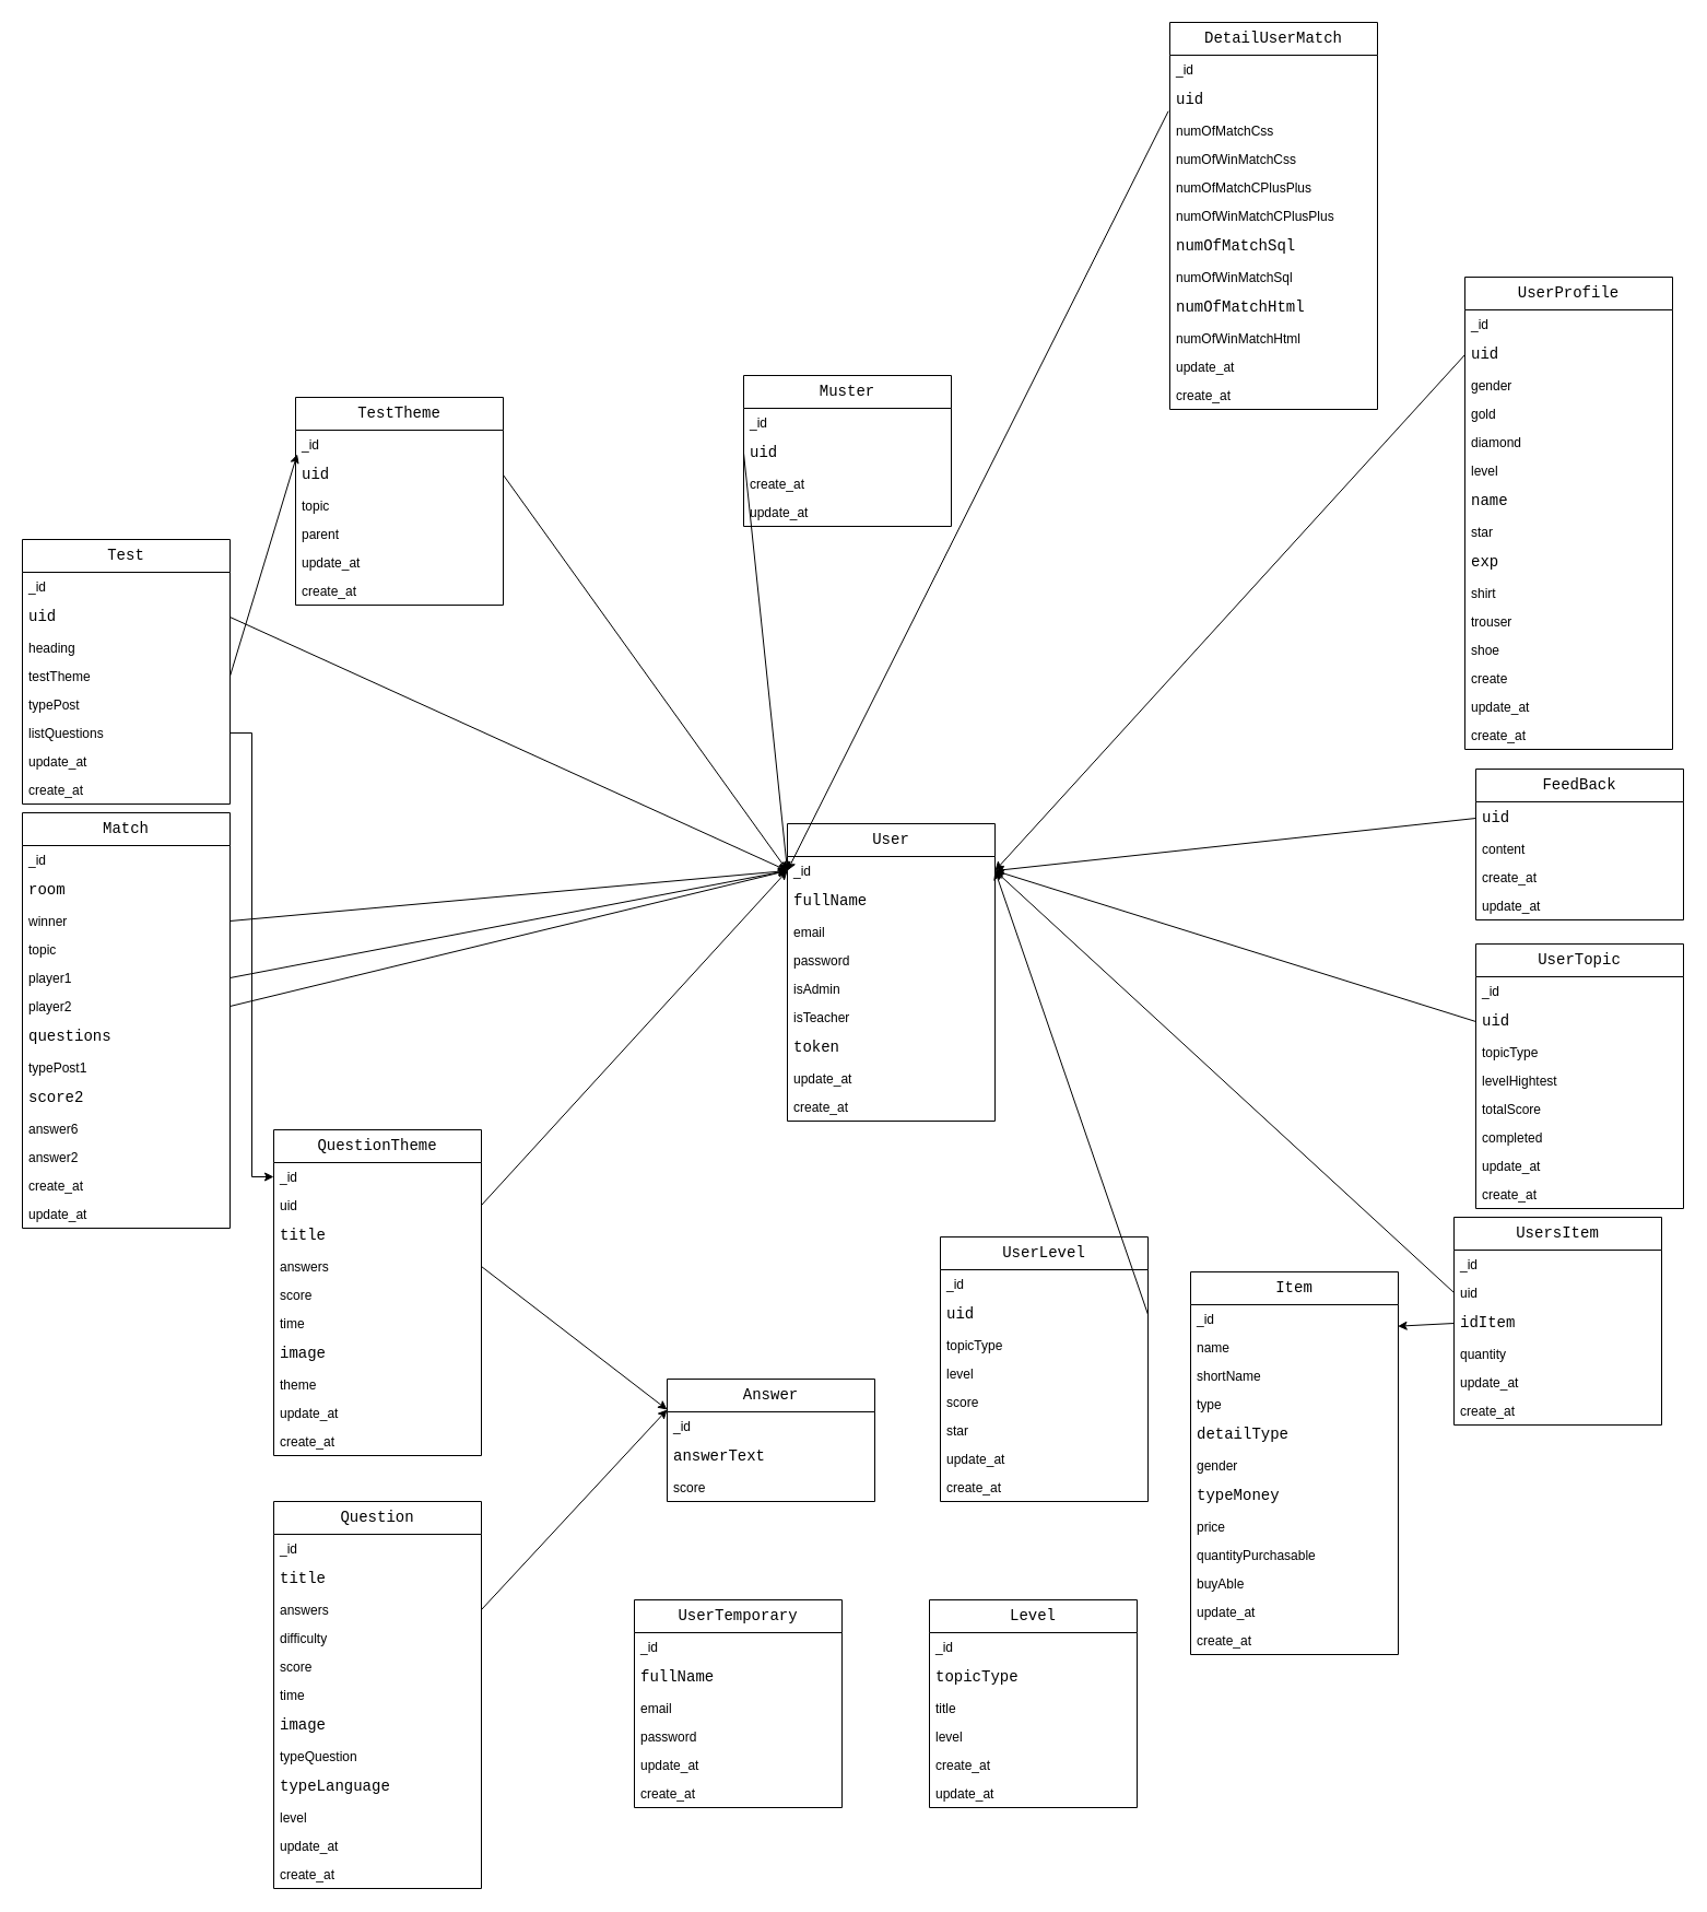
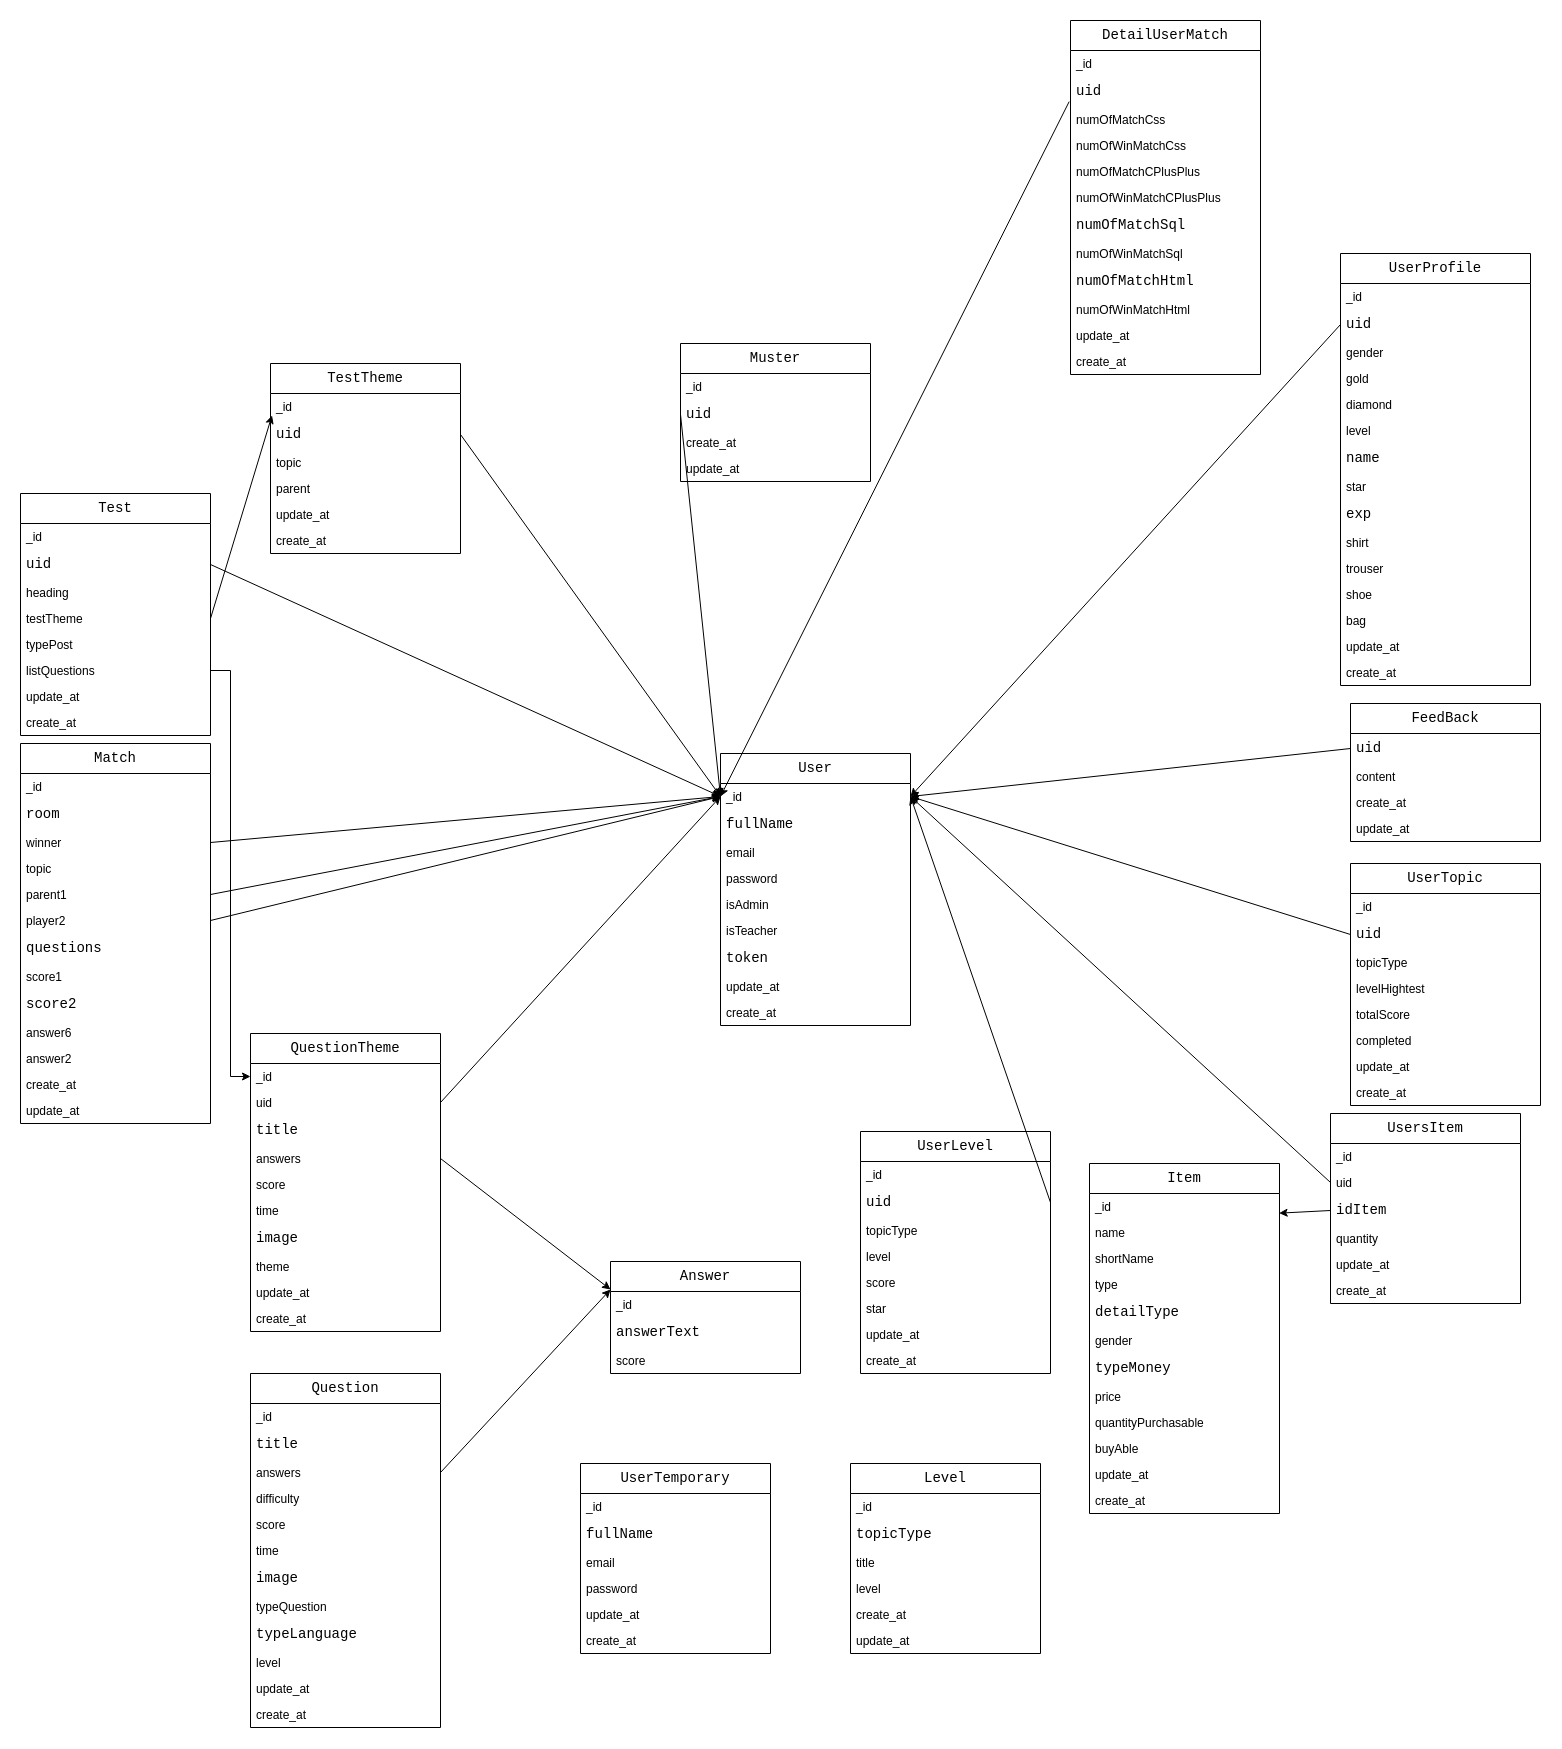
- <mxCell id="158" value="create" style="text;align=left;verticalAlign=top;spacingLeft=4;spacingRight=4;overflow=hidden;rotatable=0;points=[[0,0.5],[1,0.5]];portConstraint=eastwest;rounded=0;shadow=0;html=0;" parent="145" vertex="1"><mxGeometry y="354" width="190" height="26" as="geometry" /></mxCell>
+ <mxCell id="158" value="bag" style="text;align=left;verticalAlign=top;spacingLeft=4;spacingRight=4;overflow=hidden;rotatable=0;points=[[0,0.5],[1,0.5]];portConstraint=eastwest;rounded=0;shadow=0;html=0;" parent="145" vertex="1"><mxGeometry y="354" width="190" height="26" as="geometry" /></mxCell>
- <mxCell id="45" value="player1" style="text;align=left;verticalAlign=top;spacingLeft=4;spacingRight=4;overflow=hidden;rotatable=0;points=[[0,0.5],[1,0.5]];portConstraint=eastwest;rounded=0;shadow=0;html=0;" parent="40" vertex="1"><mxGeometry y="138" width="190" height="26" as="geometry" /></mxCell>
+ <mxCell id="45" value="parent1" style="text;align=left;verticalAlign=top;spacingLeft=4;spacingRight=4;overflow=hidden;rotatable=0;points=[[0,0.5],[1,0.5]];portConstraint=eastwest;rounded=0;shadow=0;html=0;" parent="40" vertex="1"><mxGeometry y="138" width="190" height="26" as="geometry" /></mxCell>
- <mxCell id="48" value="typePost1" style="text;align=left;verticalAlign=top;spacingLeft=4;spacingRight=4;overflow=hidden;rotatable=0;points=[[0,0.5],[1,0.5]];portConstraint=eastwest;rounded=0;shadow=0;html=0;" parent="40" vertex="1"><mxGeometry y="220" width="190" height="26" as="geometry" /></mxCell>
+ <mxCell id="48" value="score1" style="text;align=left;verticalAlign=top;spacingLeft=4;spacingRight=4;overflow=hidden;rotatable=0;points=[[0,0.5],[1,0.5]];portConstraint=eastwest;rounded=0;shadow=0;html=0;" parent="40" vertex="1"><mxGeometry y="220" width="190" height="26" as="geometry" /></mxCell>
